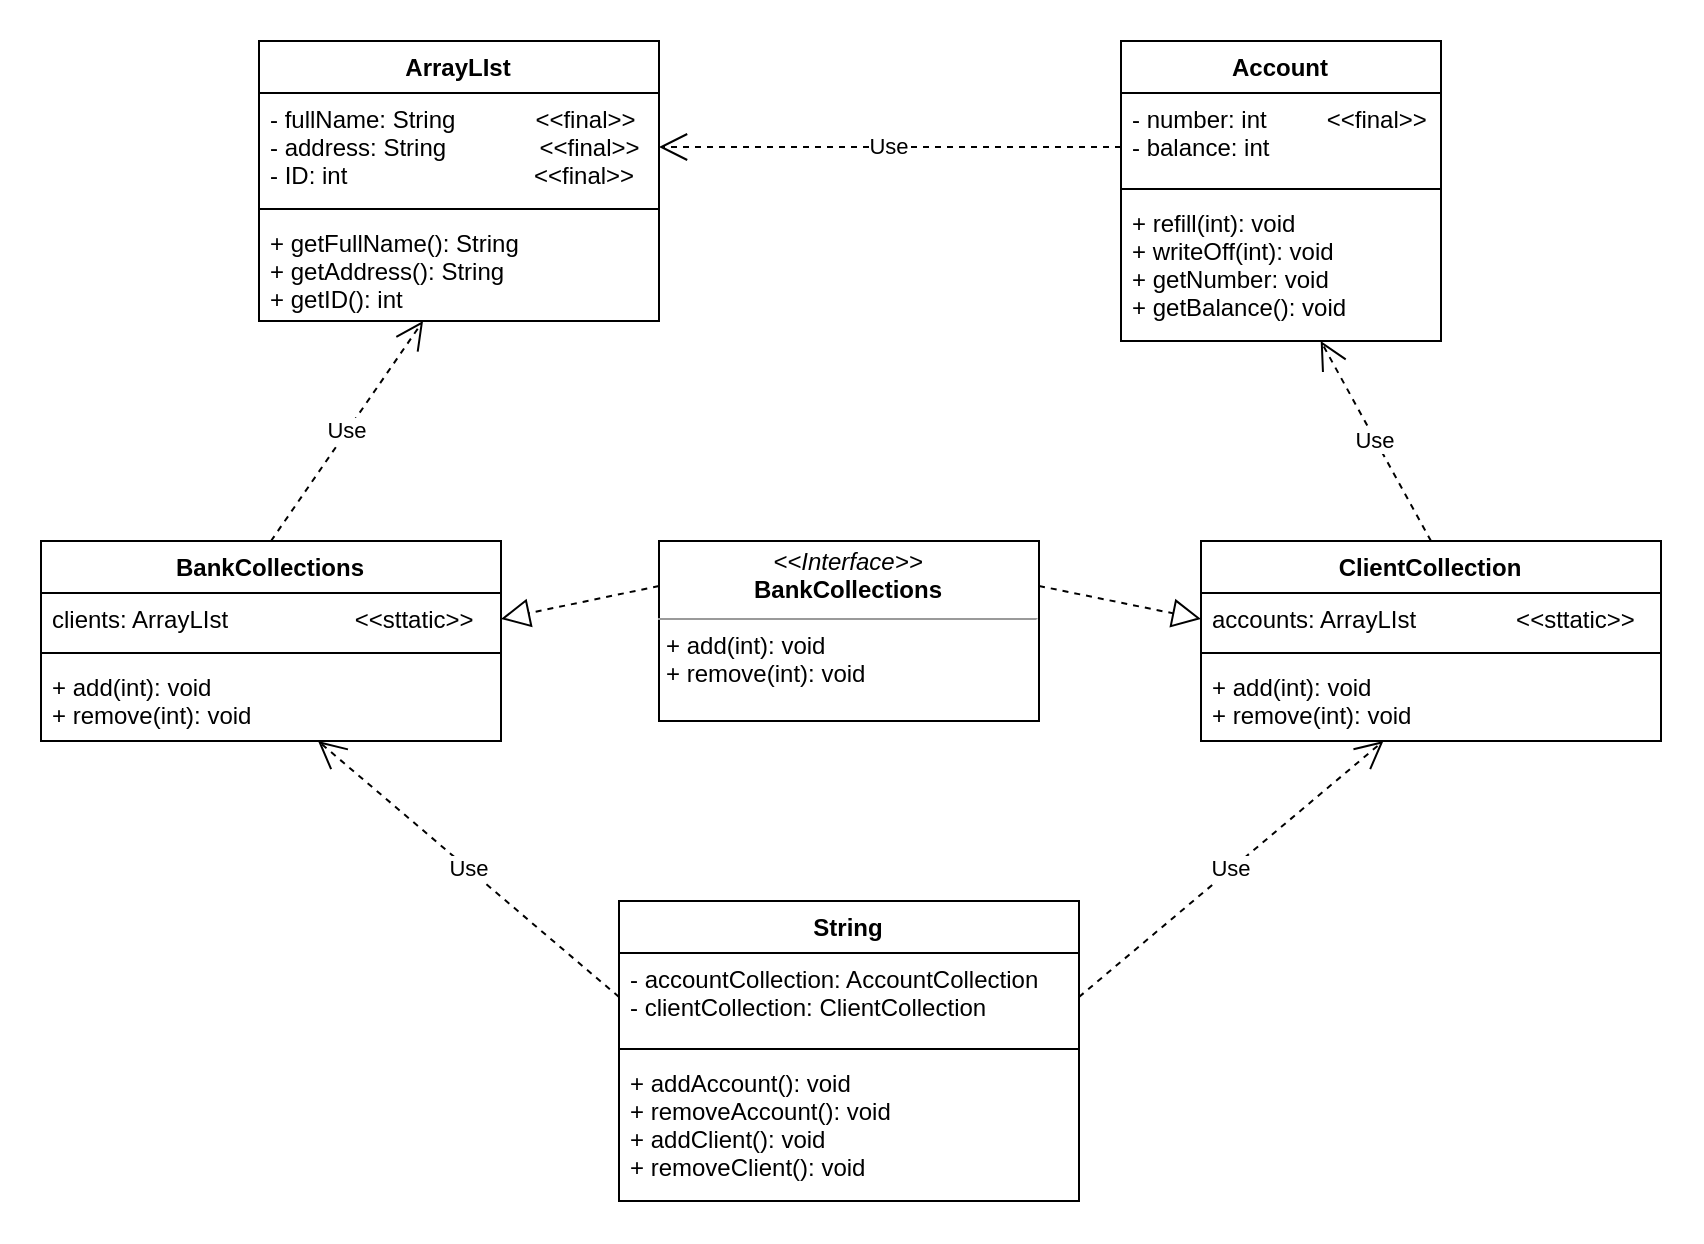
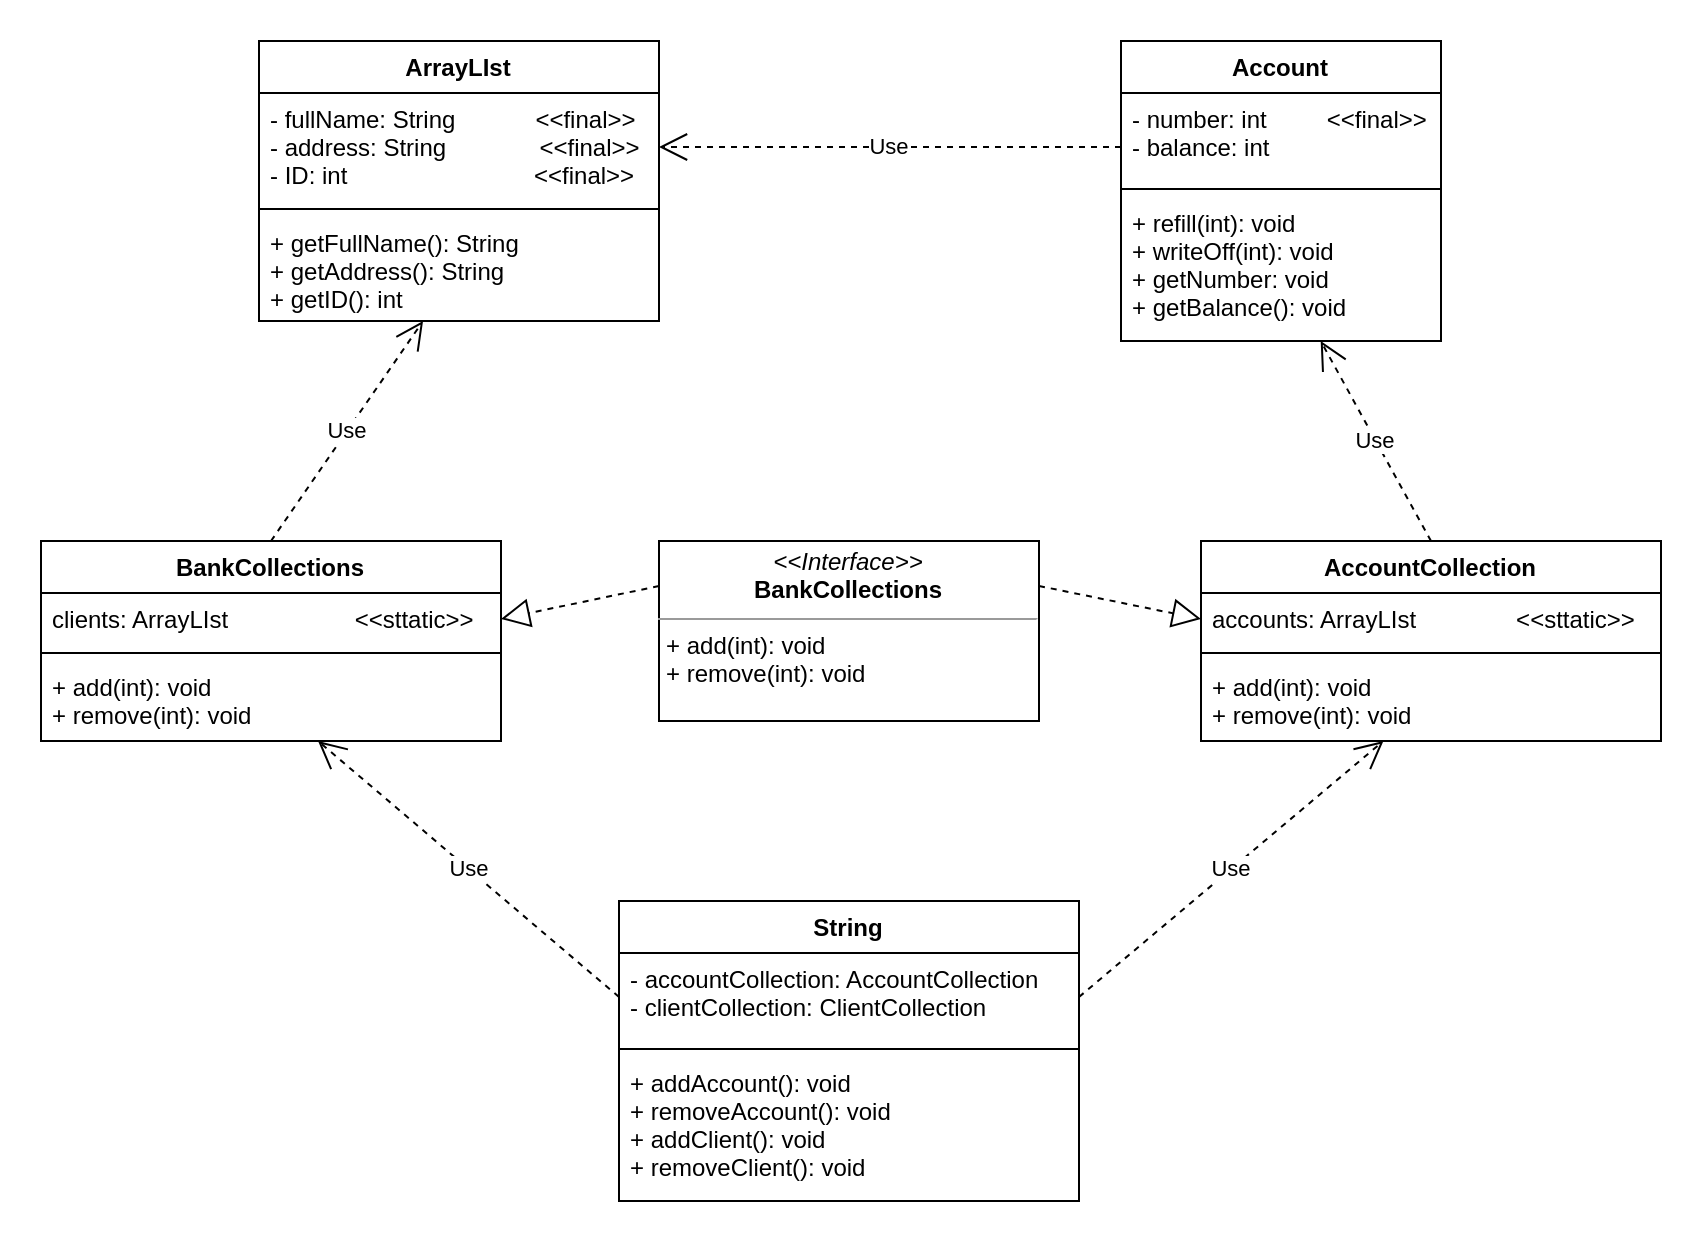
- <mxCell id="10" value="ClientCollection" style="swimlane;fontStyle=1;align=center;verticalAlign=top;childLayout=stackLayout;horizontal=1;startSize=26;horizontalStack=0;resizeParent=1;resizeParentMax=0;resizeLast=0;collapsible=1;marginBottom=0;" vertex="1" parent="1"><mxGeometry x="600" y="270" width="230" height="100" as="geometry" /></mxCell>
+ <mxCell id="10" value="AccountCollection" style="swimlane;fontStyle=1;align=center;verticalAlign=top;childLayout=stackLayout;horizontal=1;startSize=26;horizontalStack=0;resizeParent=1;resizeParentMax=0;resizeLast=0;collapsible=1;marginBottom=0;" vertex="1" parent="1"><mxGeometry x="600" y="270" width="230" height="100" as="geometry" /></mxCell>
